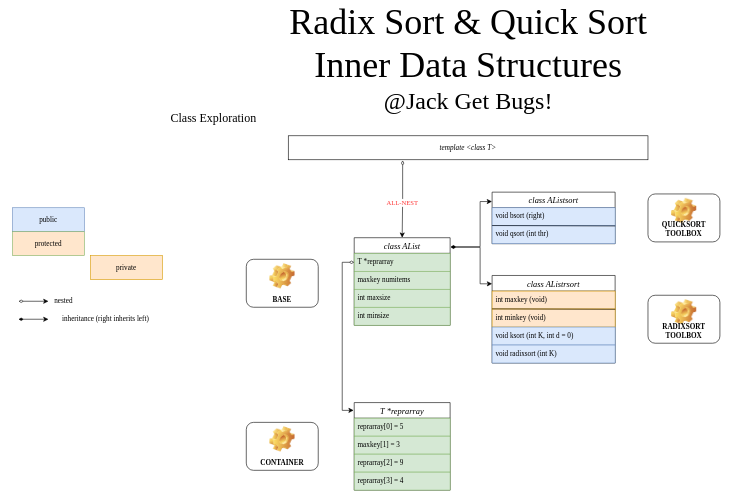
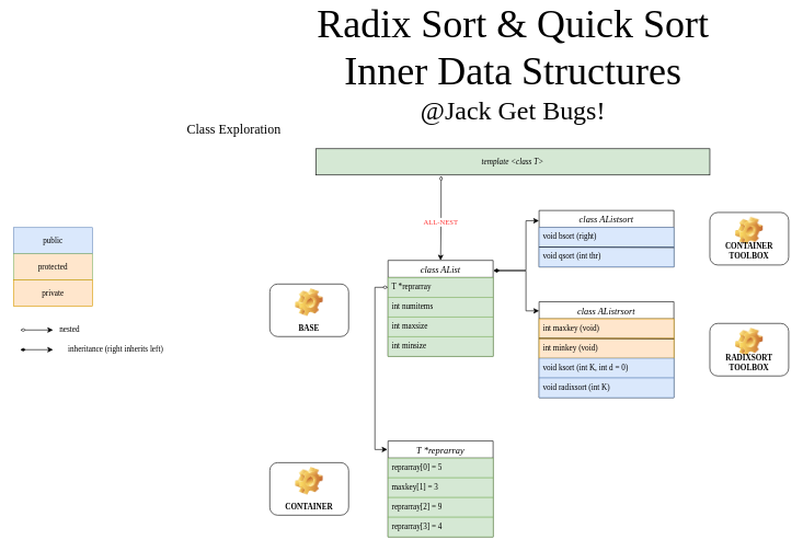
- <mxCell id="14" value="&lt;i&gt;template &amp;lt;class T&amp;gt;&lt;/i&gt;" style="rounded=0;whiteSpace=wrap;html=1;fontFamily=Verdana;" parent="1" vertex="1"><mxGeometry x="480" y="200" width="600" height="40" as="geometry" /></mxCell>
+ <mxCell id="14" value="&lt;i&gt;template &amp;lt;class T&amp;gt;&lt;/i&gt;" style="rounded=0;whiteSpace=wrap;html=1;fontFamily=Verdana;fillColor=#d5e8d4;" parent="1" vertex="1"><mxGeometry x="480" y="200" width="600" height="40" as="geometry" /></mxCell>
- <mxCell id="39" value="QUICKSORT&lt;br&gt;TOOLBOX" style="label;whiteSpace=wrap;html=1;align=center;verticalAlign=bottom;spacingLeft=0;spacingBottom=4;imageAlign=center;imageVerticalAlign=top;image=img/clipart/Gear_128x128.png;fontFamily=Verdana;" parent="1" vertex="1"><mxGeometry x="1080" y="297" width="120" height="80" as="geometry" /></mxCell>
+ <mxCell id="39" value="CONTAINER&lt;br&gt;TOOLBOX" style="label;whiteSpace=wrap;html=1;align=center;verticalAlign=bottom;spacingLeft=0;spacingBottom=4;imageAlign=center;imageVerticalAlign=top;image=img/clipart/Gear_128x128.png;fontFamily=Verdana;" parent="1" vertex="1"><mxGeometry x="1080" y="297" width="120" height="80" as="geometry" /></mxCell>
- <mxCell id="17" value="private" style="rounded=0;whiteSpace=wrap;html=1;fillColor=#ffe6cc;strokeColor=#d79b00;fontFamily=Verdana;" parent="1" vertex="1"><mxGeometry x="150" y="400" width="120" height="40" as="geometry" /></mxCell>
+ <mxCell id="17" value="private" style="rounded=0;whiteSpace=wrap;html=1;fillColor=#ffe6cc;strokeColor=#d79b00;fontFamily=Verdana;" parent="1" vertex="1"><mxGeometry x="20" y="400" width="120" height="40" as="geometry" /></mxCell>
- <mxCell id="5" value="maxkey numitems" style="text;strokeColor=#82b366;fillColor=#d5e8d4;spacingLeft=4;spacingRight=4;overflow=hidden;rotatable=0;points=[[0,0.5],[1,0.5]];portConstraint=eastwest;fontSize=12;fontFamily=Verdana;" parent="3" vertex="1"><mxGeometry y="56" width="160" height="30" as="geometry" /></mxCell>
+ <mxCell id="5" value="int numitems" style="text;strokeColor=#82b366;fillColor=#d5e8d4;spacingLeft=4;spacingRight=4;overflow=hidden;rotatable=0;points=[[0,0.5],[1,0.5]];portConstraint=eastwest;fontSize=12;fontFamily=Verdana;" parent="3" vertex="1"><mxGeometry y="56" width="160" height="30" as="geometry" /></mxCell>
